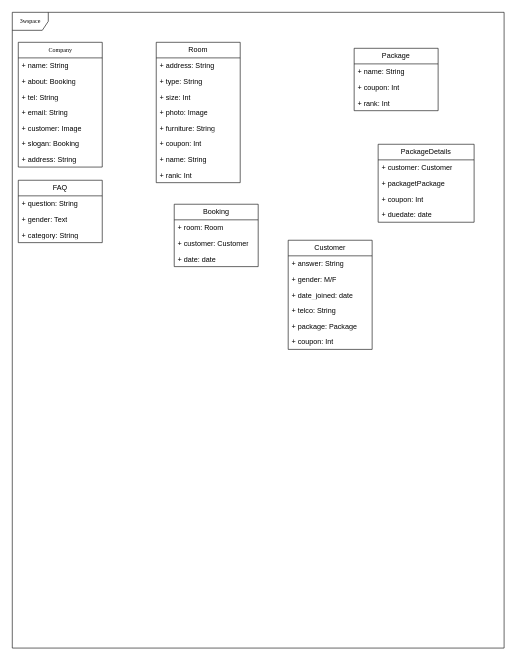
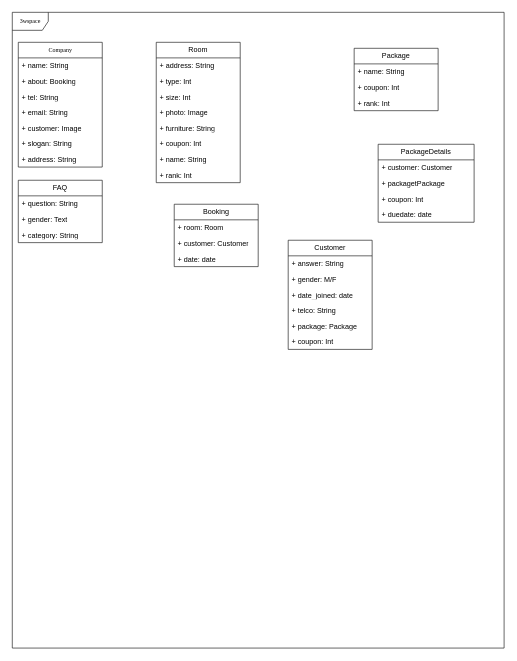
- <mxCell id="32" value="+ type: String" style="text;strokeColor=none;fillColor=none;align=left;verticalAlign=top;spacingLeft=4;spacingRight=4;overflow=hidden;rotatable=0;points=[[0,0.5],[1,0.5]];portConstraint=eastwest;whiteSpace=wrap;html=1;" parent="30" vertex="1"><mxGeometry y="52" width="140" height="26" as="geometry" /></mxCell>
+ <mxCell id="32" value="+ type: Int" style="text;strokeColor=none;fillColor=none;align=left;verticalAlign=top;spacingLeft=4;spacingRight=4;overflow=hidden;rotatable=0;points=[[0,0.5],[1,0.5]];portConstraint=eastwest;whiteSpace=wrap;html=1;" parent="30" vertex="1"><mxGeometry y="52" width="140" height="26" as="geometry" /></mxCell>
- <mxCell id="9" value="+ slogan: Booking" style="text;html=1;strokeColor=none;fillColor=none;align=left;verticalAlign=top;spacingLeft=4;spacingRight=4;whiteSpace=wrap;overflow=hidden;rotatable=0;points=[[0,0.5],[1,0.5]];portConstraint=eastwest;" parent="3" vertex="1"><mxGeometry y="156" width="140" height="26" as="geometry" /></mxCell>
+ <mxCell id="9" value="+ slogan: String" style="text;html=1;strokeColor=none;fillColor=none;align=left;verticalAlign=top;spacingLeft=4;spacingRight=4;whiteSpace=wrap;overflow=hidden;rotatable=0;points=[[0,0.5],[1,0.5]];portConstraint=eastwest;" parent="3" vertex="1"><mxGeometry y="156" width="140" height="26" as="geometry" /></mxCell>
